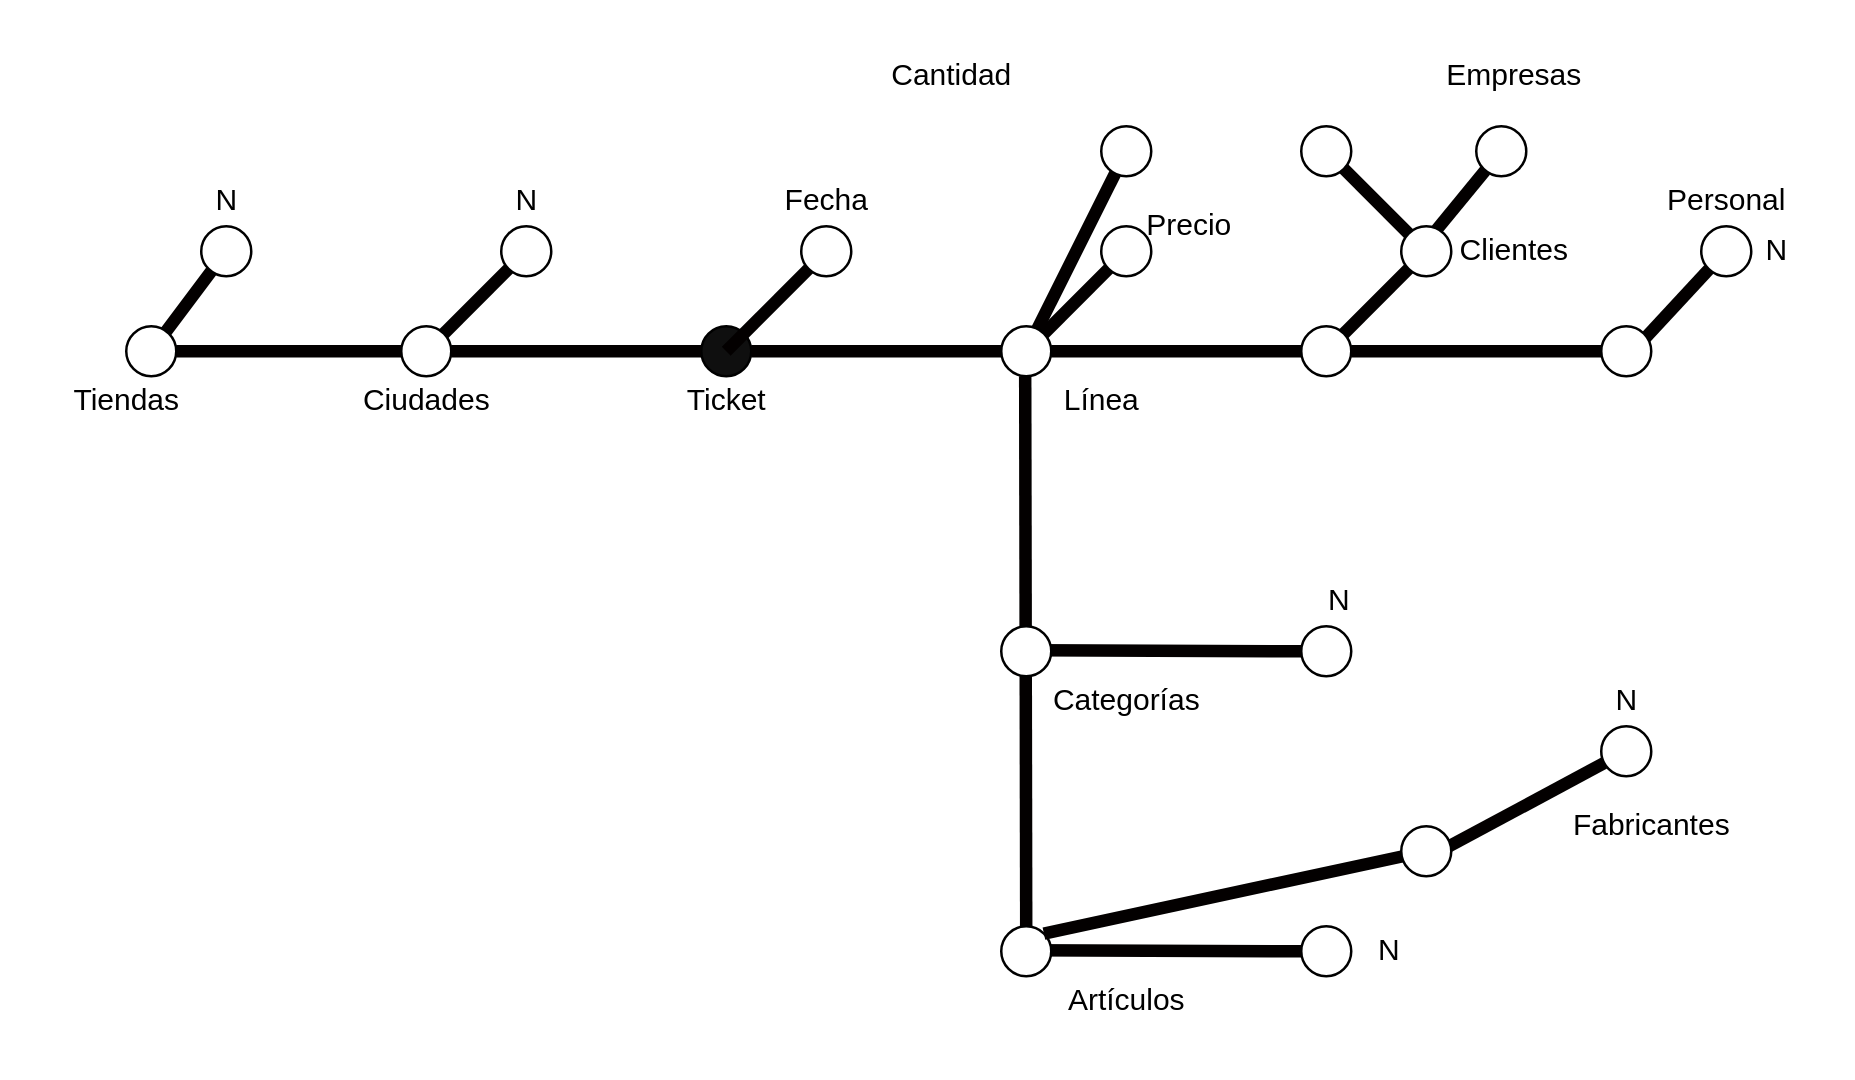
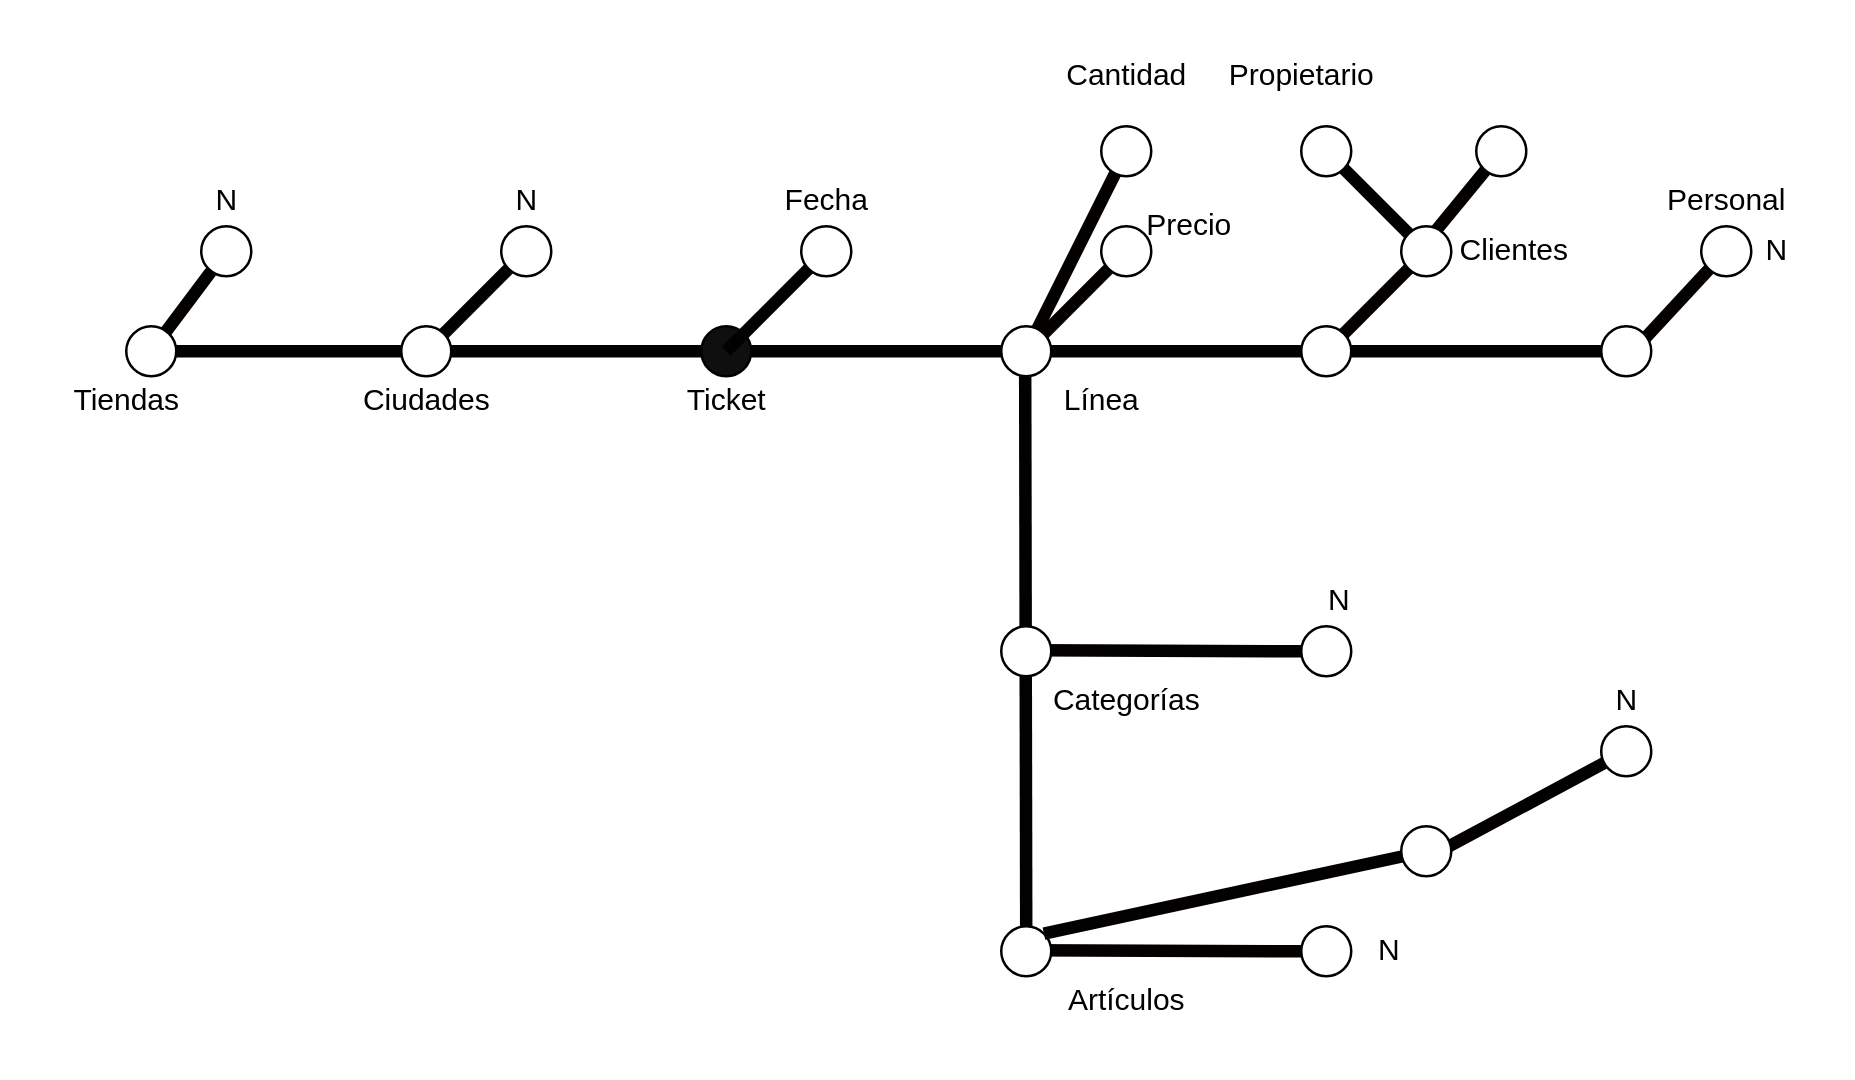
- <mxCell id="60" value="Cantidad" style="text;html=1;align=center;verticalAlign=middle;resizable=0;points=[];autosize=1;strokeColor=none;fillColor=none;" vertex="1" parent="1"><mxGeometry x="350" y="20" width="60" height="20" as="geometry" /></mxCell>
+ <mxCell id="60" value="Cantidad" style="text;html=1;align=center;verticalAlign=middle;resizable=0;points=[];autosize=1;strokeColor=none;fillColor=none;" vertex="1" parent="1"><mxGeometry x="420" y="20" width="60" height="20" as="geometry" /></mxCell>
+ <mxCell id="70" value="Propietario" style="text;html=1;align=center;verticalAlign=middle;resizable=0;points=[];autosize=1;strokeColor=none;fillColor=none;" vertex="1" parent="1"><mxGeometry x="485" y="20" width="70" height="20" as="geometry" /></mxCell>
- <mxCell id="71" value="Empresas" style="text;html=1;align=center;verticalAlign=middle;resizable=0;points=[];autosize=1;strokeColor=none;fillColor=none;" vertex="1" parent="1"><mxGeometry x="570" y="20" width="70" height="20" as="geometry" /></mxCell>
- <mxCell id="52" value="Fabricantes" style="text;html=1;align=center;verticalAlign=middle;resizable=0;points=[];autosize=1;strokeColor=none;fillColor=none;" vertex="1" parent="1"><mxGeometry x="620" y="320" width="80" height="20" as="geometry" /></mxCell>
